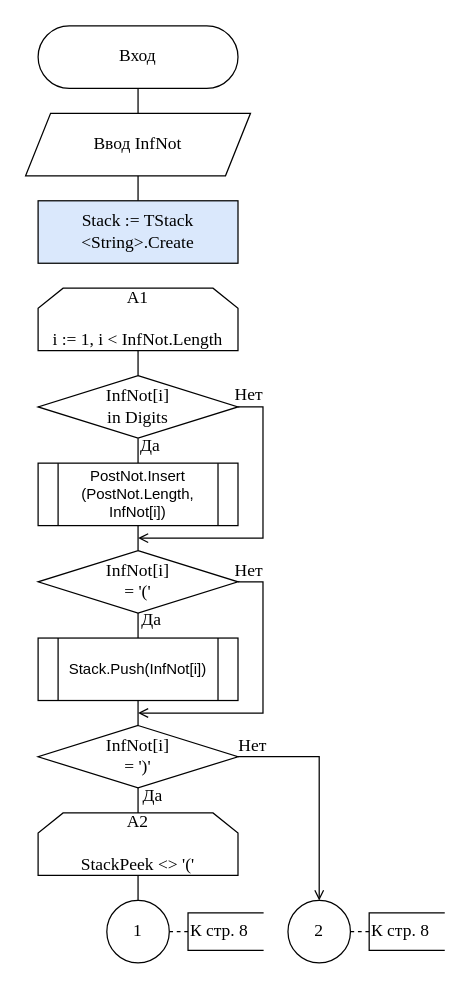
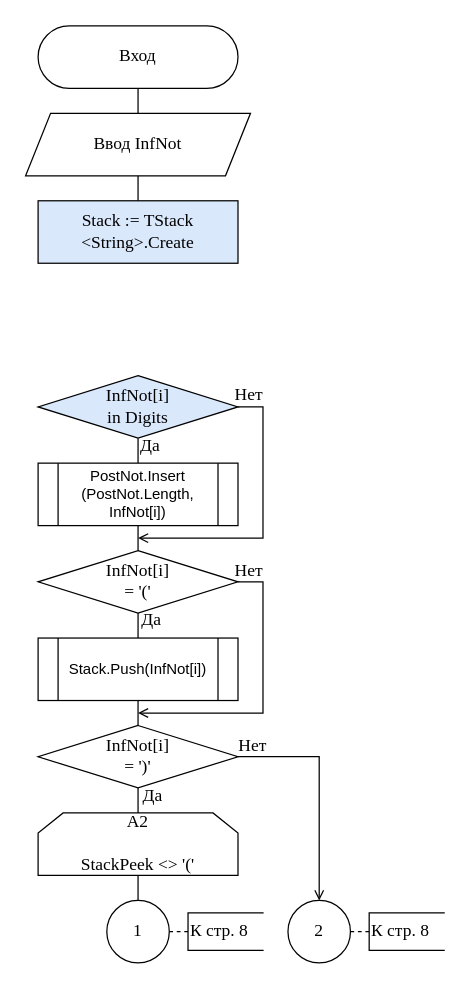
- <mxCell id="8" value="A1&lt;br&gt;&lt;br&gt;i := 1, i &amp;lt; InfNot.Length" style="shape=loopLimit;whiteSpace=wrap;html=1;fontFamily=Times New Roman;fontSize=14;" vertex="1" parent="1"><mxGeometry x="30" y="230" width="160" height="50" as="geometry" /></mxCell>
- <mxCell id="7" style="edgeStyle=orthogonalEdgeStyle;rounded=0;orthogonalLoop=1;jettySize=auto;html=1;exitX=0.5;exitY=1;exitDx=0;exitDy=0;entryX=0.5;entryY=0;entryDx=0;entryDy=0;endArrow=none;endFill=0;" edge="1" parent="1" source="8" target="11"><mxGeometry relative="1" as="geometry" /></mxCell>
- <mxCell id="11" value="InfNot[i]&lt;br&gt;in Digits" style="rhombus;whiteSpace=wrap;html=1;fontFamily=Times New Roman;fontSize=14;" vertex="1" parent="1"><mxGeometry x="30" y="300" width="160" height="50" as="geometry" /></mxCell>
+ <mxCell id="11" value="InfNot[i]&lt;br&gt;in Digits" style="rhombus;whiteSpace=wrap;html=1;fontFamily=Times New Roman;fontSize=14;fillColor=#dae8fc;" vertex="1" parent="1"><mxGeometry x="30" y="300" width="160" height="50" as="geometry" /></mxCell>
